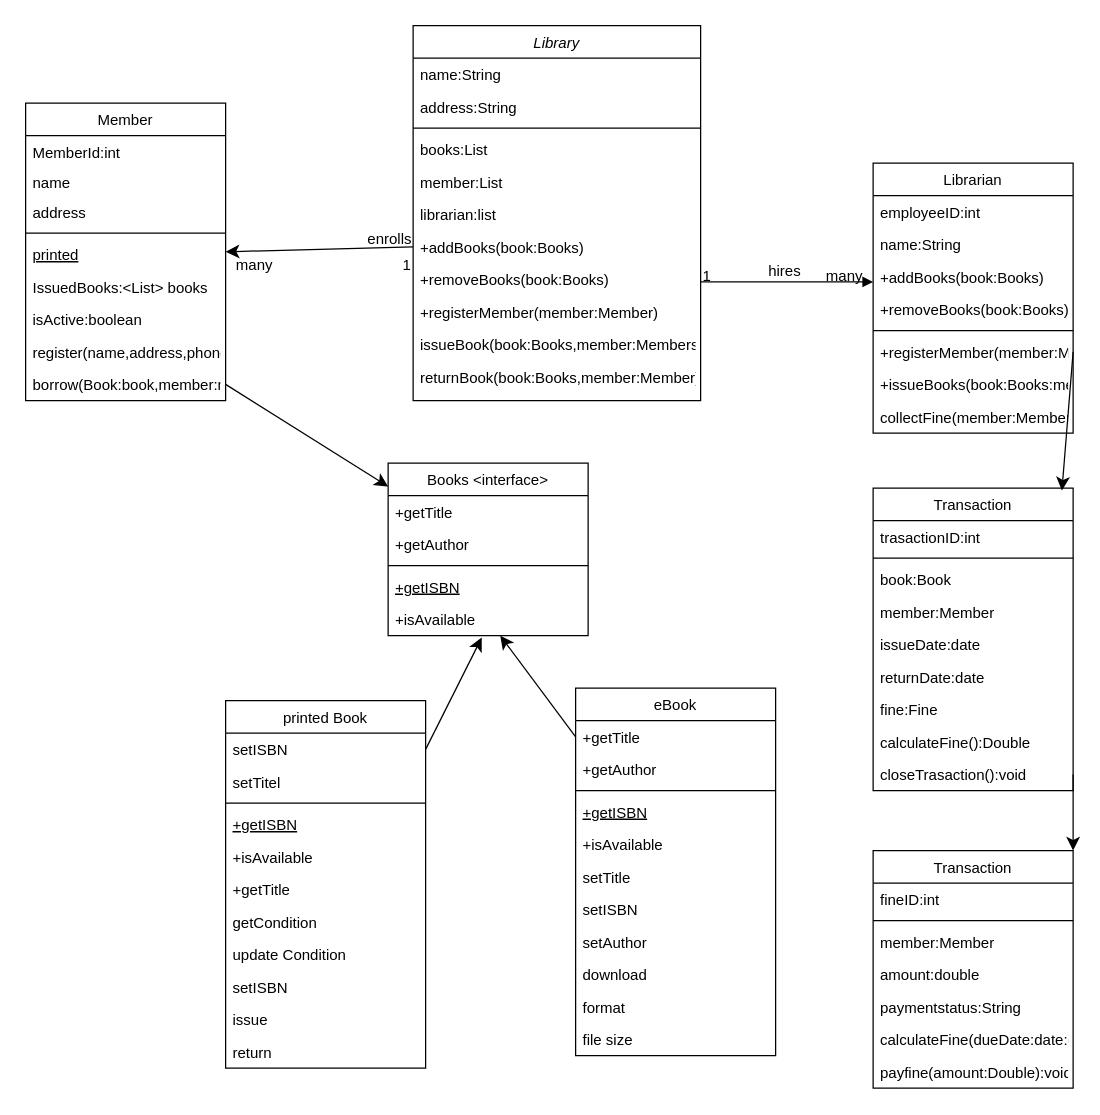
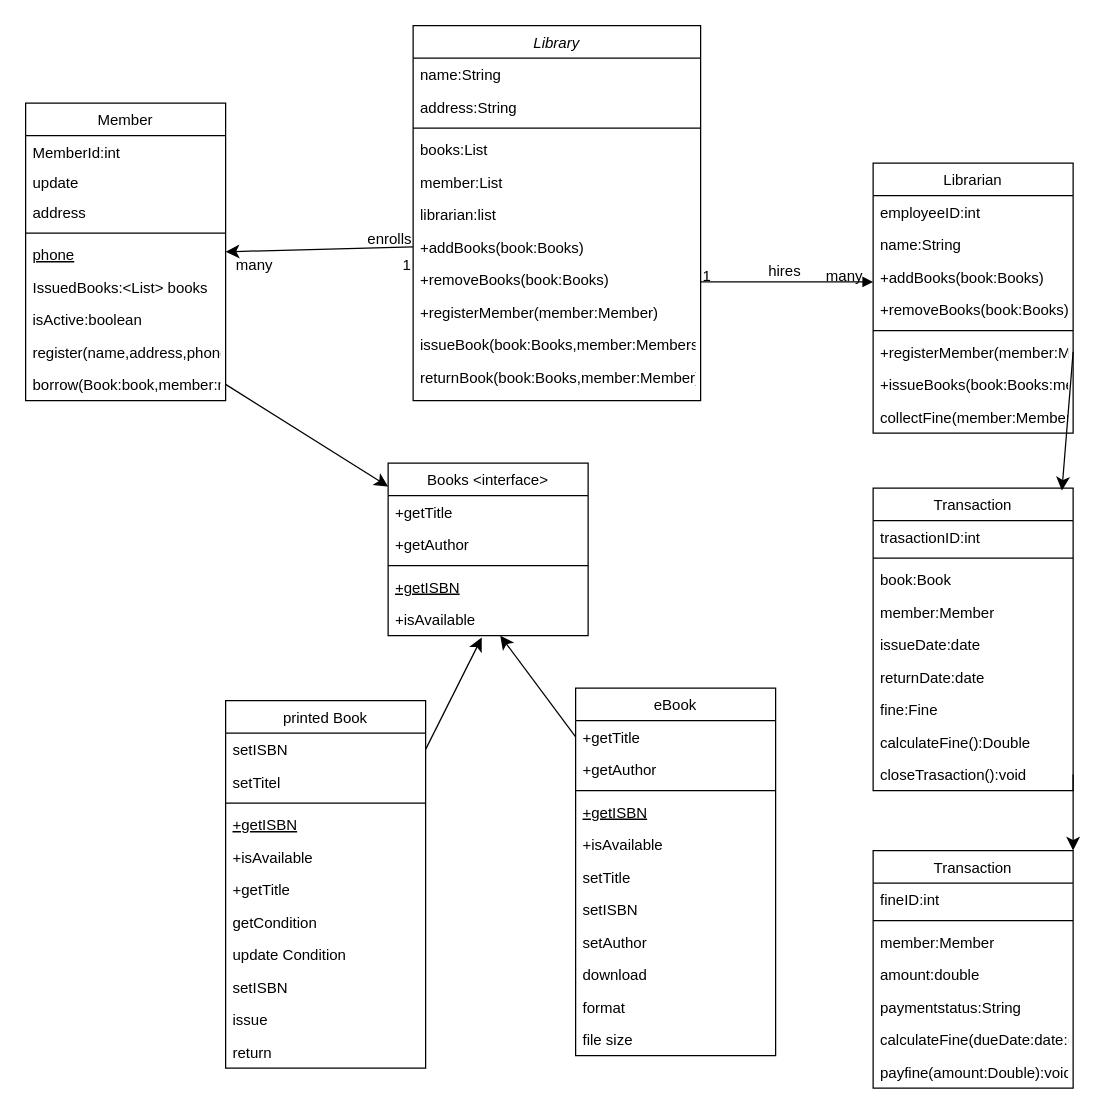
- <mxCell id="84" value="name" style="text;align=left;verticalAlign=top;spacingLeft=4;spacingRight=4;overflow=hidden;rotatable=0;points=[[0,0.5],[1,0.5]];portConstraint=eastwest;" vertex="1" parent="82"><mxGeometry y="50" width="160" height="24" as="geometry" /></mxCell>
+ <mxCell id="84" value="update" style="text;align=left;verticalAlign=top;spacingLeft=4;spacingRight=4;overflow=hidden;rotatable=0;points=[[0,0.5],[1,0.5]];portConstraint=eastwest;" vertex="1" parent="82"><mxGeometry y="50" width="160" height="24" as="geometry" /></mxCell>
- <mxCell id="87" value="printed" style="text;align=left;verticalAlign=top;spacingLeft=4;spacingRight=4;overflow=hidden;rotatable=0;points=[[0,0.5],[1,0.5]];portConstraint=eastwest;fontStyle=4" vertex="1" parent="82"><mxGeometry y="108" width="160" height="26" as="geometry" /></mxCell>
+ <mxCell id="87" value="phone" style="text;align=left;verticalAlign=top;spacingLeft=4;spacingRight=4;overflow=hidden;rotatable=0;points=[[0,0.5],[1,0.5]];portConstraint=eastwest;fontStyle=4" vertex="1" parent="82"><mxGeometry y="108" width="160" height="26" as="geometry" /></mxCell>
